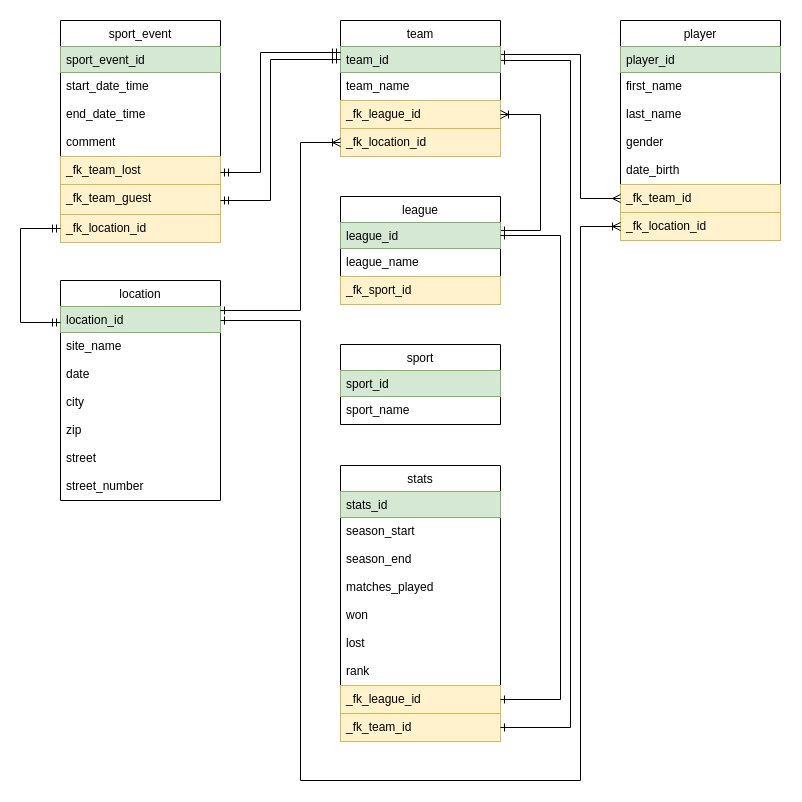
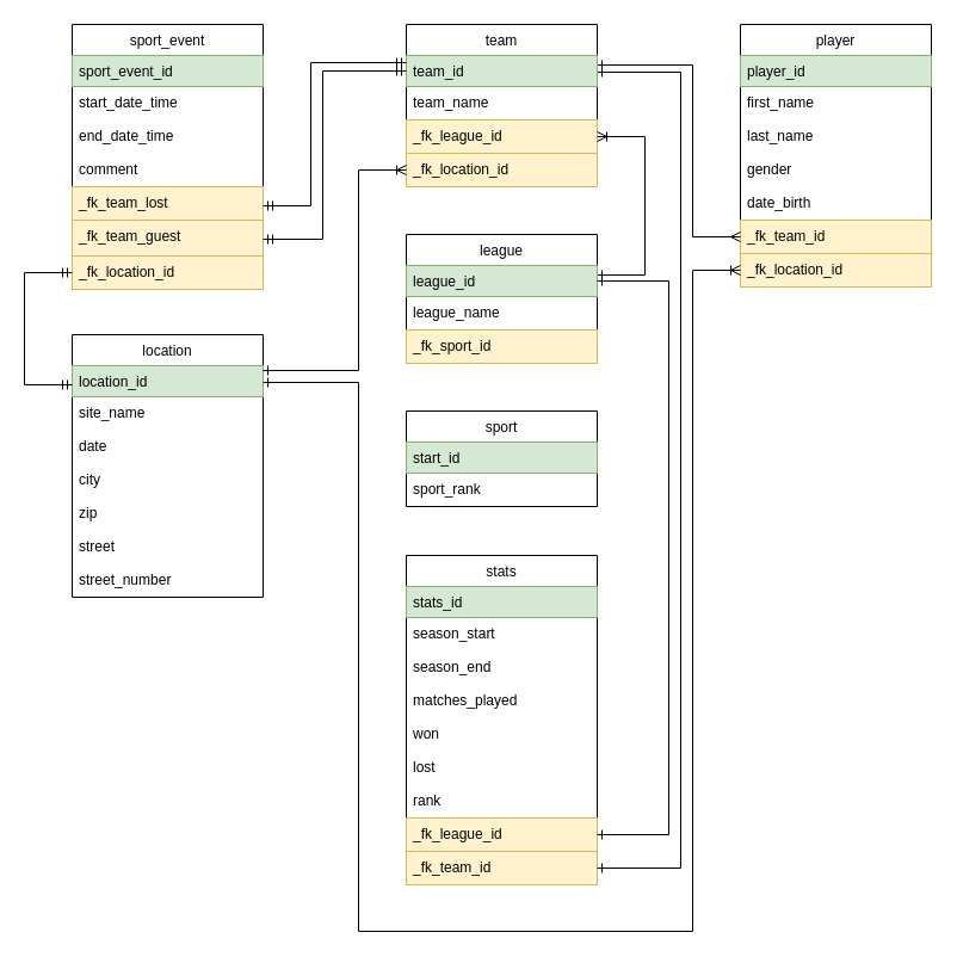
- <mxCell id="49" value="sport_id" style="text;strokeColor=#82b366;fillColor=#d5e8d4;align=left;verticalAlign=top;spacingLeft=4;spacingRight=4;overflow=hidden;rotatable=0;points=[[0,0.5],[1,0.5]];portConstraint=eastwest;" vertex="1" parent="48"><mxGeometry y="26" width="160" height="26" as="geometry" /></mxCell>
+ <mxCell id="49" value="start_id" style="text;strokeColor=#82b366;fillColor=#d5e8d4;align=left;verticalAlign=top;spacingLeft=4;spacingRight=4;overflow=hidden;rotatable=0;points=[[0,0.5],[1,0.5]];portConstraint=eastwest;" vertex="1" parent="48"><mxGeometry y="26" width="160" height="26" as="geometry" /></mxCell>
- <mxCell id="50" value="sport_name" style="text;align=left;verticalAlign=top;spacingLeft=4;spacingRight=4;overflow=hidden;rotatable=0;points=[[0,0.5],[1,0.5]];portConstraint=eastwest;" vertex="1" parent="48"><mxGeometry y="52" width="160" height="28" as="geometry" /></mxCell>
+ <mxCell id="50" value="sport_rank" style="text;align=left;verticalAlign=top;spacingLeft=4;spacingRight=4;overflow=hidden;rotatable=0;points=[[0,0.5],[1,0.5]];portConstraint=eastwest;" vertex="1" parent="48"><mxGeometry y="52" width="160" height="28" as="geometry" /></mxCell>
